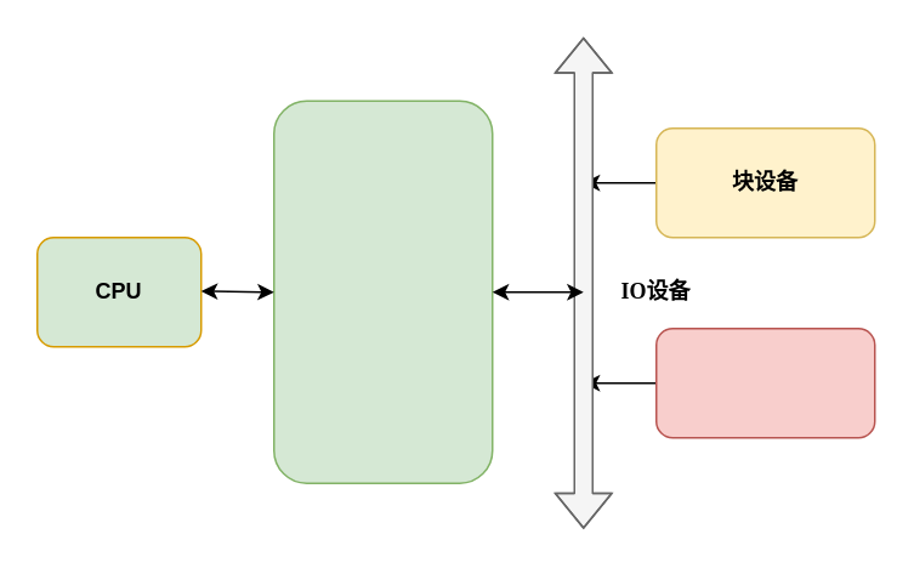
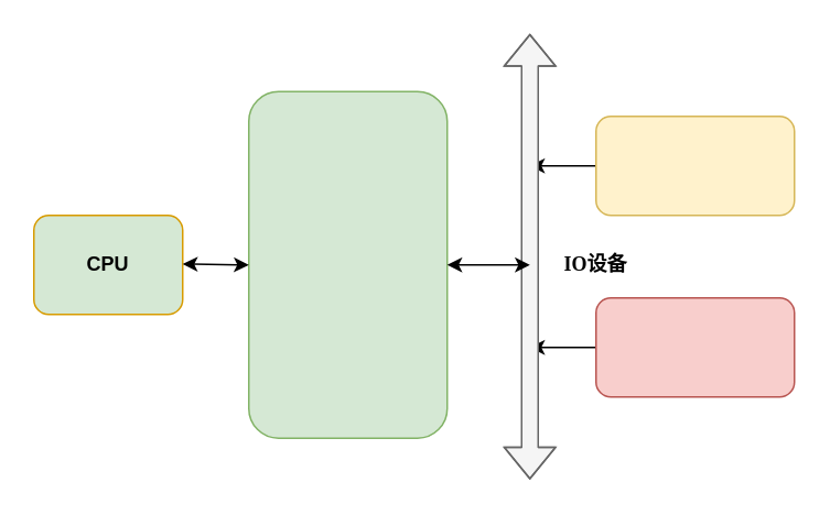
- <mxCell id="4" value="块设备" style="text;html=1;strokeColor=none;fillColor=none;align=center;verticalAlign=middle;whiteSpace=wrap;rounded=0;fontStyle=1" vertex="1" parent="1"><mxGeometry x="400" y="90" width="40" height="20" as="geometry" /></mxCell>
